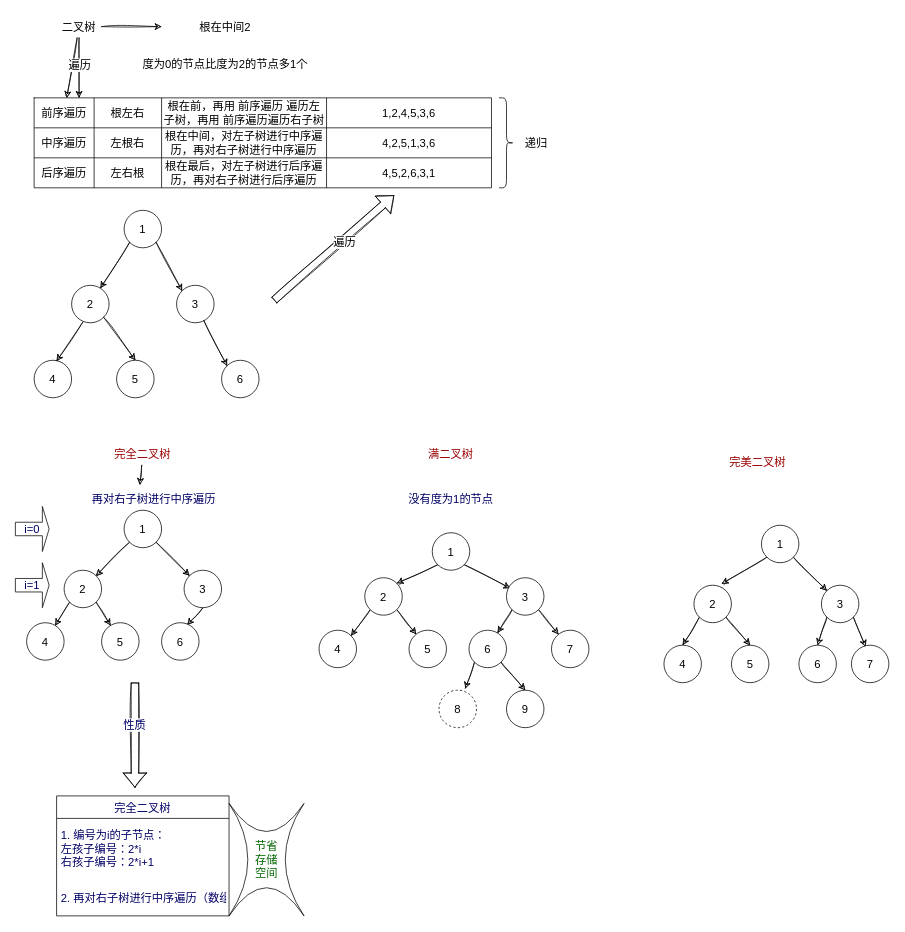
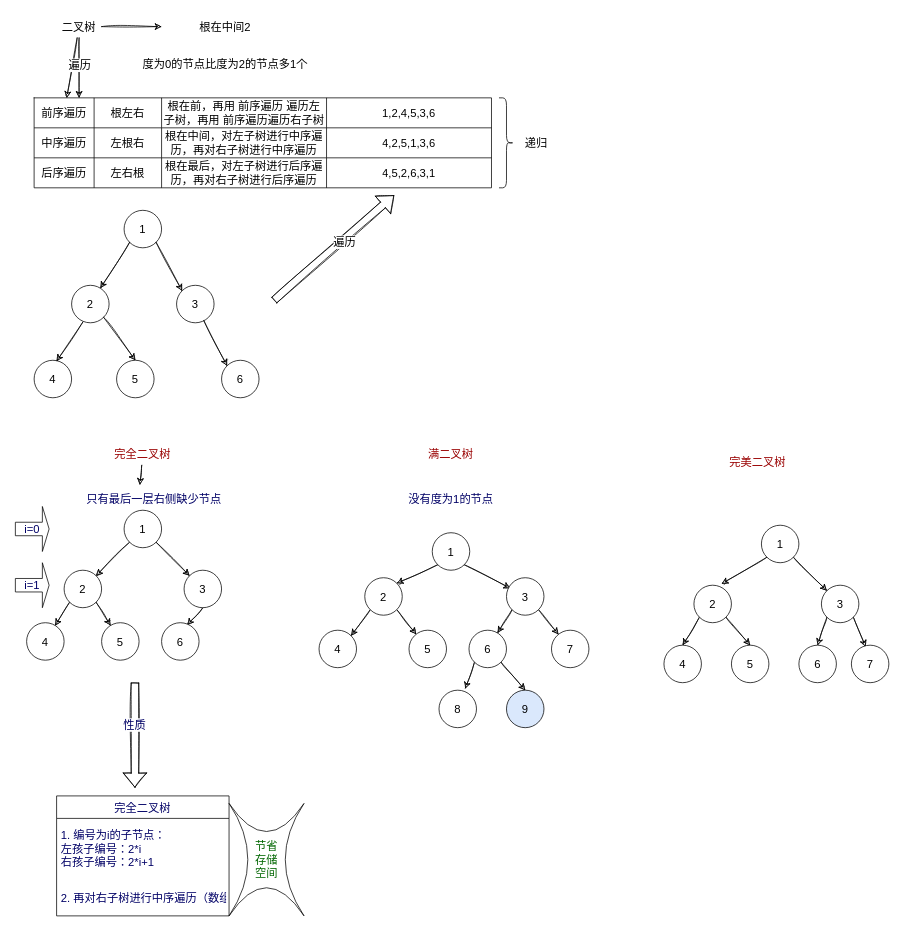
- <mxCell id="42" value="&lt;font color=&quot;#000066&quot;&gt;再对右子树进行中序遍历&lt;/font&gt;" style="text;html=1;strokeColor=none;fillColor=none;align=center;verticalAlign=middle;whiteSpace=wrap;rounded=0;fontSize=15;fontColor=#990000;" vertex="1" parent="1"><mxGeometry x="105" y="650" width="200" height="30" as="geometry" /></mxCell>
+ <mxCell id="42" value="&lt;font color=&quot;#000066&quot;&gt;只有最后一层右侧缺少节点&lt;/font&gt;" style="text;html=1;strokeColor=none;fillColor=none;align=center;verticalAlign=middle;whiteSpace=wrap;rounded=0;fontSize=15;fontColor=#990000;" vertex="1" parent="1"><mxGeometry x="105" y="650" width="200" height="30" as="geometry" /></mxCell>
- <mxCell id="71" value="8" style="ellipse;whiteSpace=wrap;html=1;aspect=fixed;fontSize=15;dashed=1;" vertex="1" parent="1"><mxGeometry x="585" y="920" width="50" height="50" as="geometry" /></mxCell>
+ <mxCell id="71" value="8" style="ellipse;whiteSpace=wrap;html=1;aspect=fixed;fontSize=15;" vertex="1" parent="1"><mxGeometry x="585" y="920" width="50" height="50" as="geometry" /></mxCell>
- <mxCell id="72" value="9" style="ellipse;whiteSpace=wrap;html=1;aspect=fixed;fontSize=15;" vertex="1" parent="1"><mxGeometry x="675" y="920" width="50" height="50" as="geometry" /></mxCell>
+ <mxCell id="72" value="9" style="ellipse;whiteSpace=wrap;html=1;aspect=fixed;fontSize=15;fillColor=#dae8fc;" vertex="1" parent="1"><mxGeometry x="675" y="920" width="50" height="50" as="geometry" /></mxCell>
